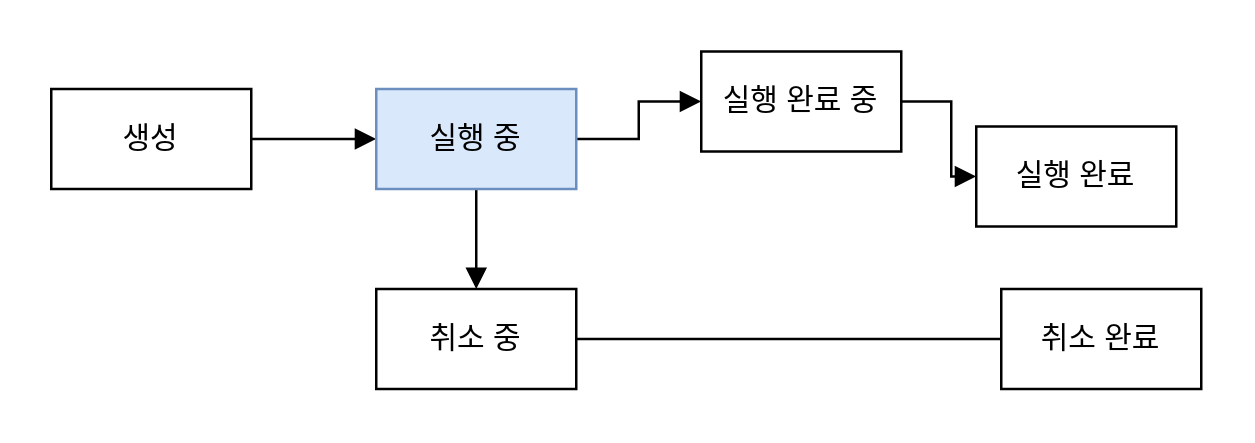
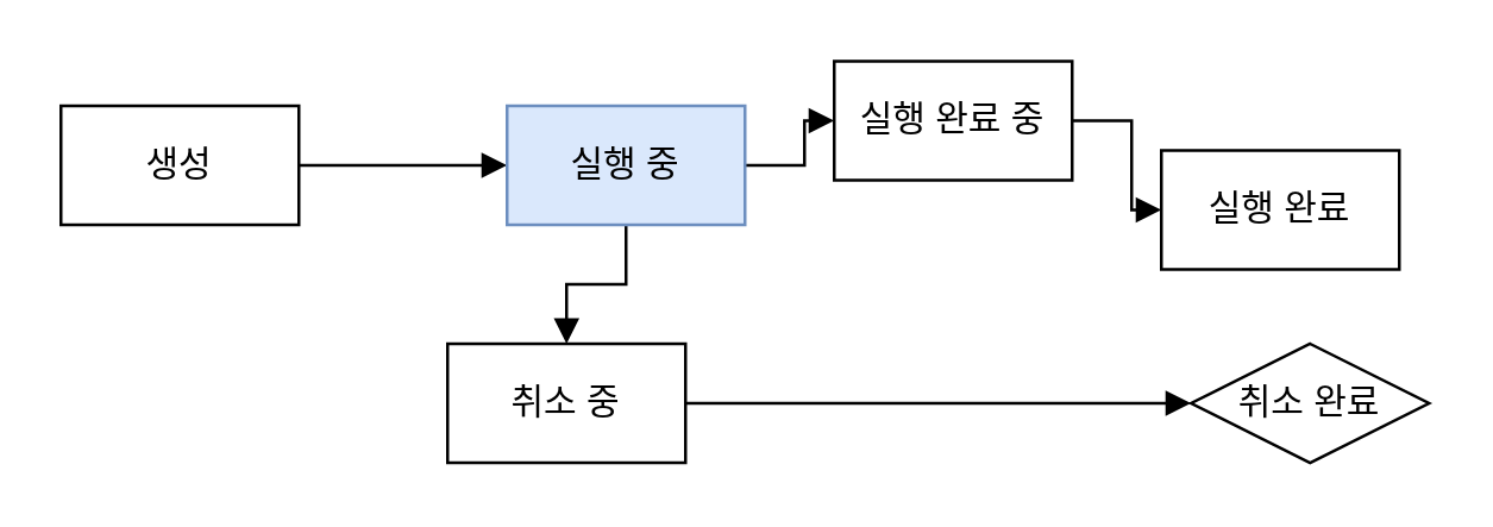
- <mxCell id="8" value="실행 중" style="rounded=0;whiteSpace=wrap;html=1;fillColor=#dae8fc;strokeColor=#6c8ebf;" vertex="1" parent="1"><mxGeometry x="150" y="35" width="80" height="40" as="geometry" /></mxCell>
+ <mxCell id="8" value="실행 중" style="rounded=0;whiteSpace=wrap;html=1;fillColor=#dae8fc;strokeColor=#6c8ebf;" vertex="1" parent="1"><mxGeometry x="170" y="35" width="80" height="40" as="geometry" /></mxCell>
- <mxCell id="10" style="edgeStyle=orthogonalEdgeStyle;rounded=0;orthogonalLoop=1;jettySize=auto;html=1;entryX=0;entryY=0.5;entryDx=0;entryDy=0;endArrow=none;endFill=1;" edge="1" parent="1" source="11" target="12"><mxGeometry relative="1" as="geometry" /></mxCell>
+ <mxCell id="10" style="edgeStyle=orthogonalEdgeStyle;rounded=0;orthogonalLoop=1;jettySize=auto;html=1;entryX=0;entryY=0.5;entryDx=0;entryDy=0;endArrow=block;endFill=1;" edge="1" parent="1" source="11" target="12"><mxGeometry relative="1" as="geometry" /></mxCell>
- <mxCell id="12" value="취소 완료" style="rounded=0;whiteSpace=wrap;html=1;" vertex="1" parent="1"><mxGeometry x="400" y="115" width="80" height="40" as="geometry" /></mxCell>
+ <mxCell id="12" value="취소 완료" style="rhombus;whiteSpace=wrap;html=1;" vertex="1" parent="1"><mxGeometry x="400" y="115" width="80" height="40" as="geometry" /></mxCell>
